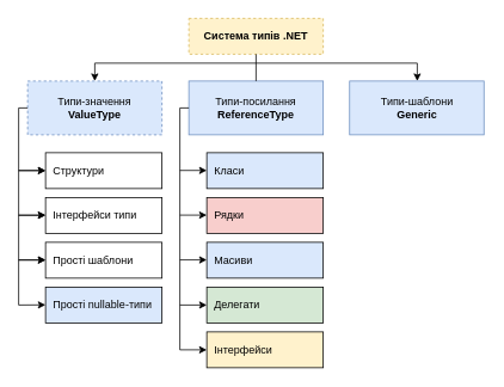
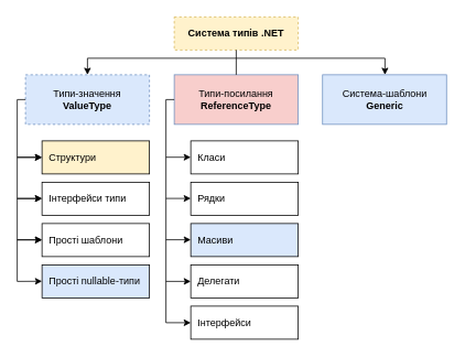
- <mxCell id="4" value="Типи-посилання&lt;br&gt;&lt;b&gt;ReferenceType&lt;/b&gt;" style="rounded=0;whiteSpace=wrap;html=1;fillColor=#dae8fc;strokeColor=#6c8ebf;" vertex="1" parent="1"><mxGeometry x="210" y="90" width="150" height="60" as="geometry" /></mxCell>
+ <mxCell id="4" value="Типи-посилання&lt;br&gt;&lt;b&gt;ReferenceType&lt;/b&gt;" style="rounded=0;whiteSpace=wrap;html=1;fillColor=#f8cecc;strokeColor=#6c8ebf;" vertex="1" parent="1"><mxGeometry x="210" y="90" width="150" height="60" as="geometry" /></mxCell>
- <mxCell id="5" value="Типи-шаблони&lt;br&gt;&lt;b&gt;Generic&lt;/b&gt;" style="rounded=0;whiteSpace=wrap;html=1;fillColor=#dae8fc;strokeColor=#6c8ebf;" vertex="1" parent="1"><mxGeometry x="389.5" y="90" width="150" height="60" as="geometry" /></mxCell>
+ <mxCell id="5" value="Система-шаблони&lt;br&gt;&lt;b&gt;Generic&lt;/b&gt;" style="rounded=0;whiteSpace=wrap;html=1;fillColor=#dae8fc;strokeColor=#6c8ebf;" vertex="1" parent="1"><mxGeometry x="389.5" y="90" width="150" height="60" as="geometry" /></mxCell>
- <mxCell id="6" value="&amp;nbsp; Структури" style="rounded=0;whiteSpace=wrap;html=1;align=left;" vertex="1" parent="1"><mxGeometry x="50" y="170" width="130" height="40" as="geometry" /></mxCell>
+ <mxCell id="6" value="&amp;nbsp; Структури" style="rounded=0;whiteSpace=wrap;html=1;align=left;fillColor=#fff2cc;" vertex="1" parent="1"><mxGeometry x="50" y="170" width="130" height="40" as="geometry" /></mxCell>
- <mxCell id="24" value="&amp;nbsp; Класи" style="rounded=0;whiteSpace=wrap;html=1;align=left;fillColor=#dae8fc;" vertex="1" parent="1"><mxGeometry x="230" y="170" width="130" height="40" as="geometry" /></mxCell>
+ <mxCell id="24" value="&amp;nbsp; Класи" style="rounded=0;whiteSpace=wrap;html=1;align=left;" vertex="1" parent="1"><mxGeometry x="230" y="170" width="130" height="40" as="geometry" /></mxCell>
- <mxCell id="25" value="&amp;nbsp; Рядки" style="rounded=0;whiteSpace=wrap;html=1;align=left;fillColor=#f8cecc;" vertex="1" parent="1"><mxGeometry x="230" y="220" width="130" height="40" as="geometry" /></mxCell>
+ <mxCell id="25" value="&amp;nbsp; Рядки" style="rounded=0;whiteSpace=wrap;html=1;align=left;" vertex="1" parent="1"><mxGeometry x="230" y="220" width="130" height="40" as="geometry" /></mxCell>
- <mxCell id="27" value="&amp;nbsp; Делегати" style="rounded=0;whiteSpace=wrap;html=1;align=left;fillColor=#d5e8d4;" vertex="1" parent="1"><mxGeometry x="230" y="320" width="130" height="40" as="geometry" /></mxCell>
+ <mxCell id="27" value="&amp;nbsp; Делегати" style="rounded=0;whiteSpace=wrap;html=1;align=left;" vertex="1" parent="1"><mxGeometry x="230" y="320" width="130" height="40" as="geometry" /></mxCell>
- <mxCell id="28" value="&amp;nbsp; Інтерфейси" style="rounded=0;whiteSpace=wrap;html=1;align=left;fillColor=#fff2cc;" vertex="1" parent="1"><mxGeometry x="230" y="370" width="130" height="40" as="geometry" /></mxCell>
+ <mxCell id="28" value="&amp;nbsp; Інтерфейси" style="rounded=0;whiteSpace=wrap;html=1;align=left;" vertex="1" parent="1"><mxGeometry x="230" y="370" width="130" height="40" as="geometry" /></mxCell>
